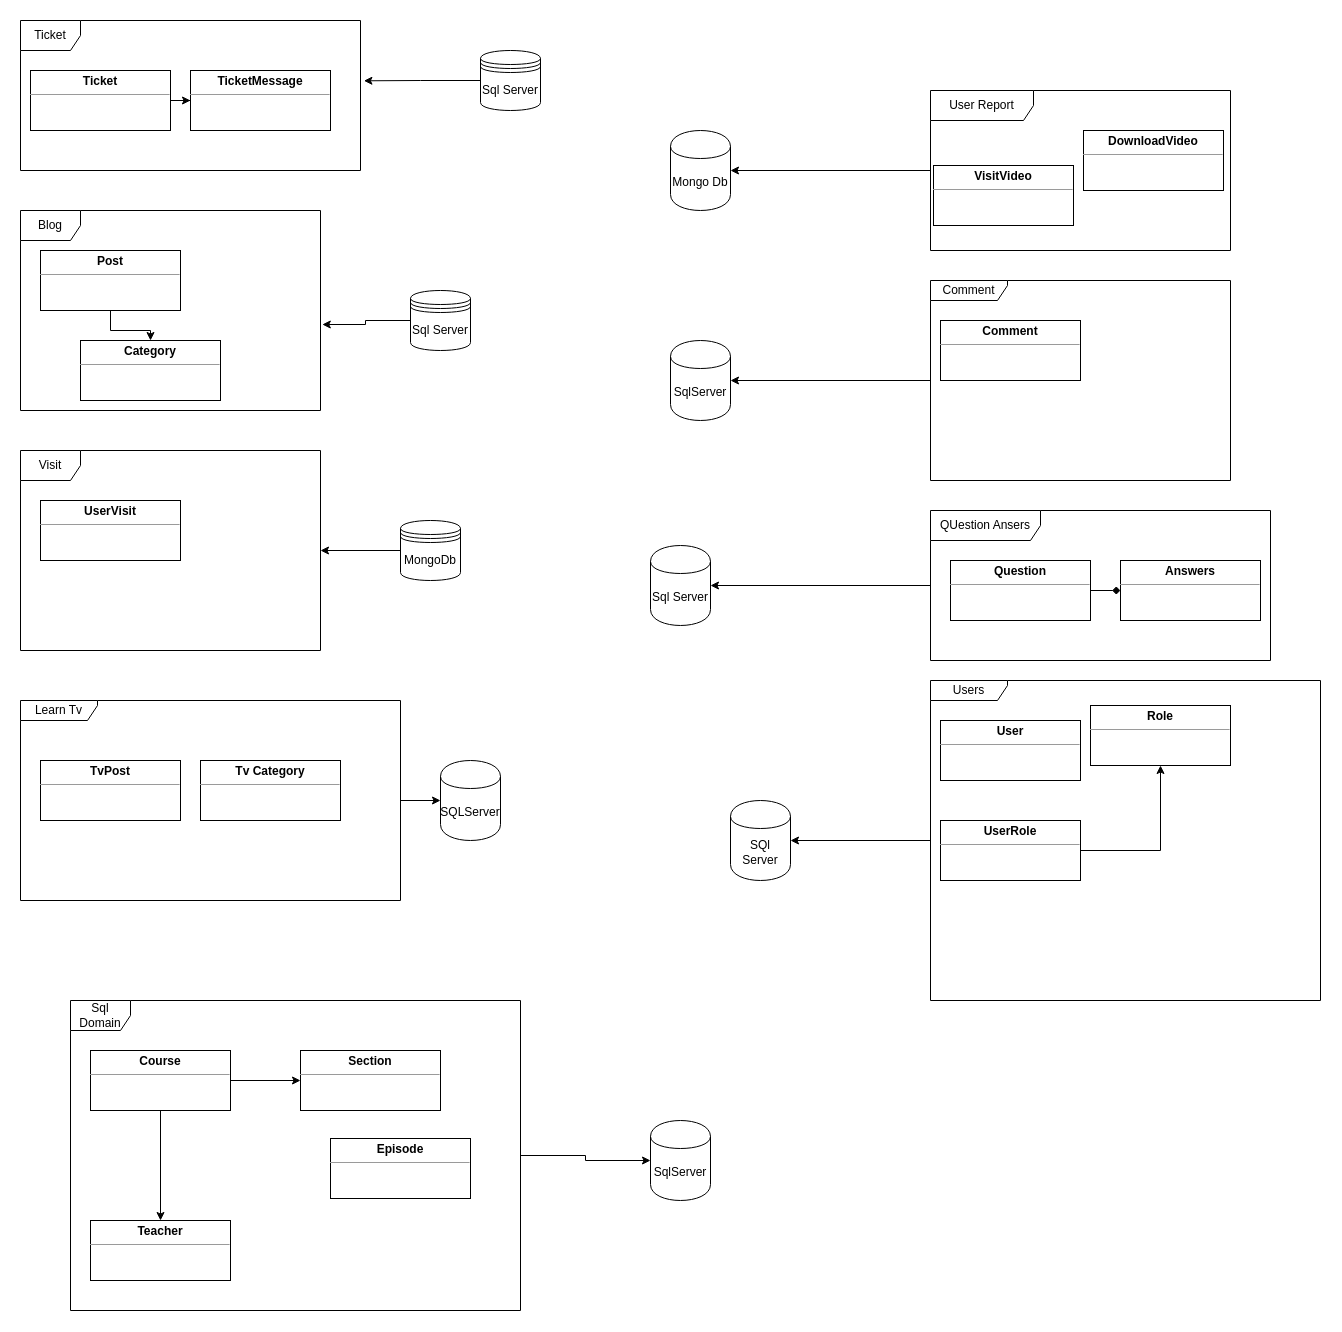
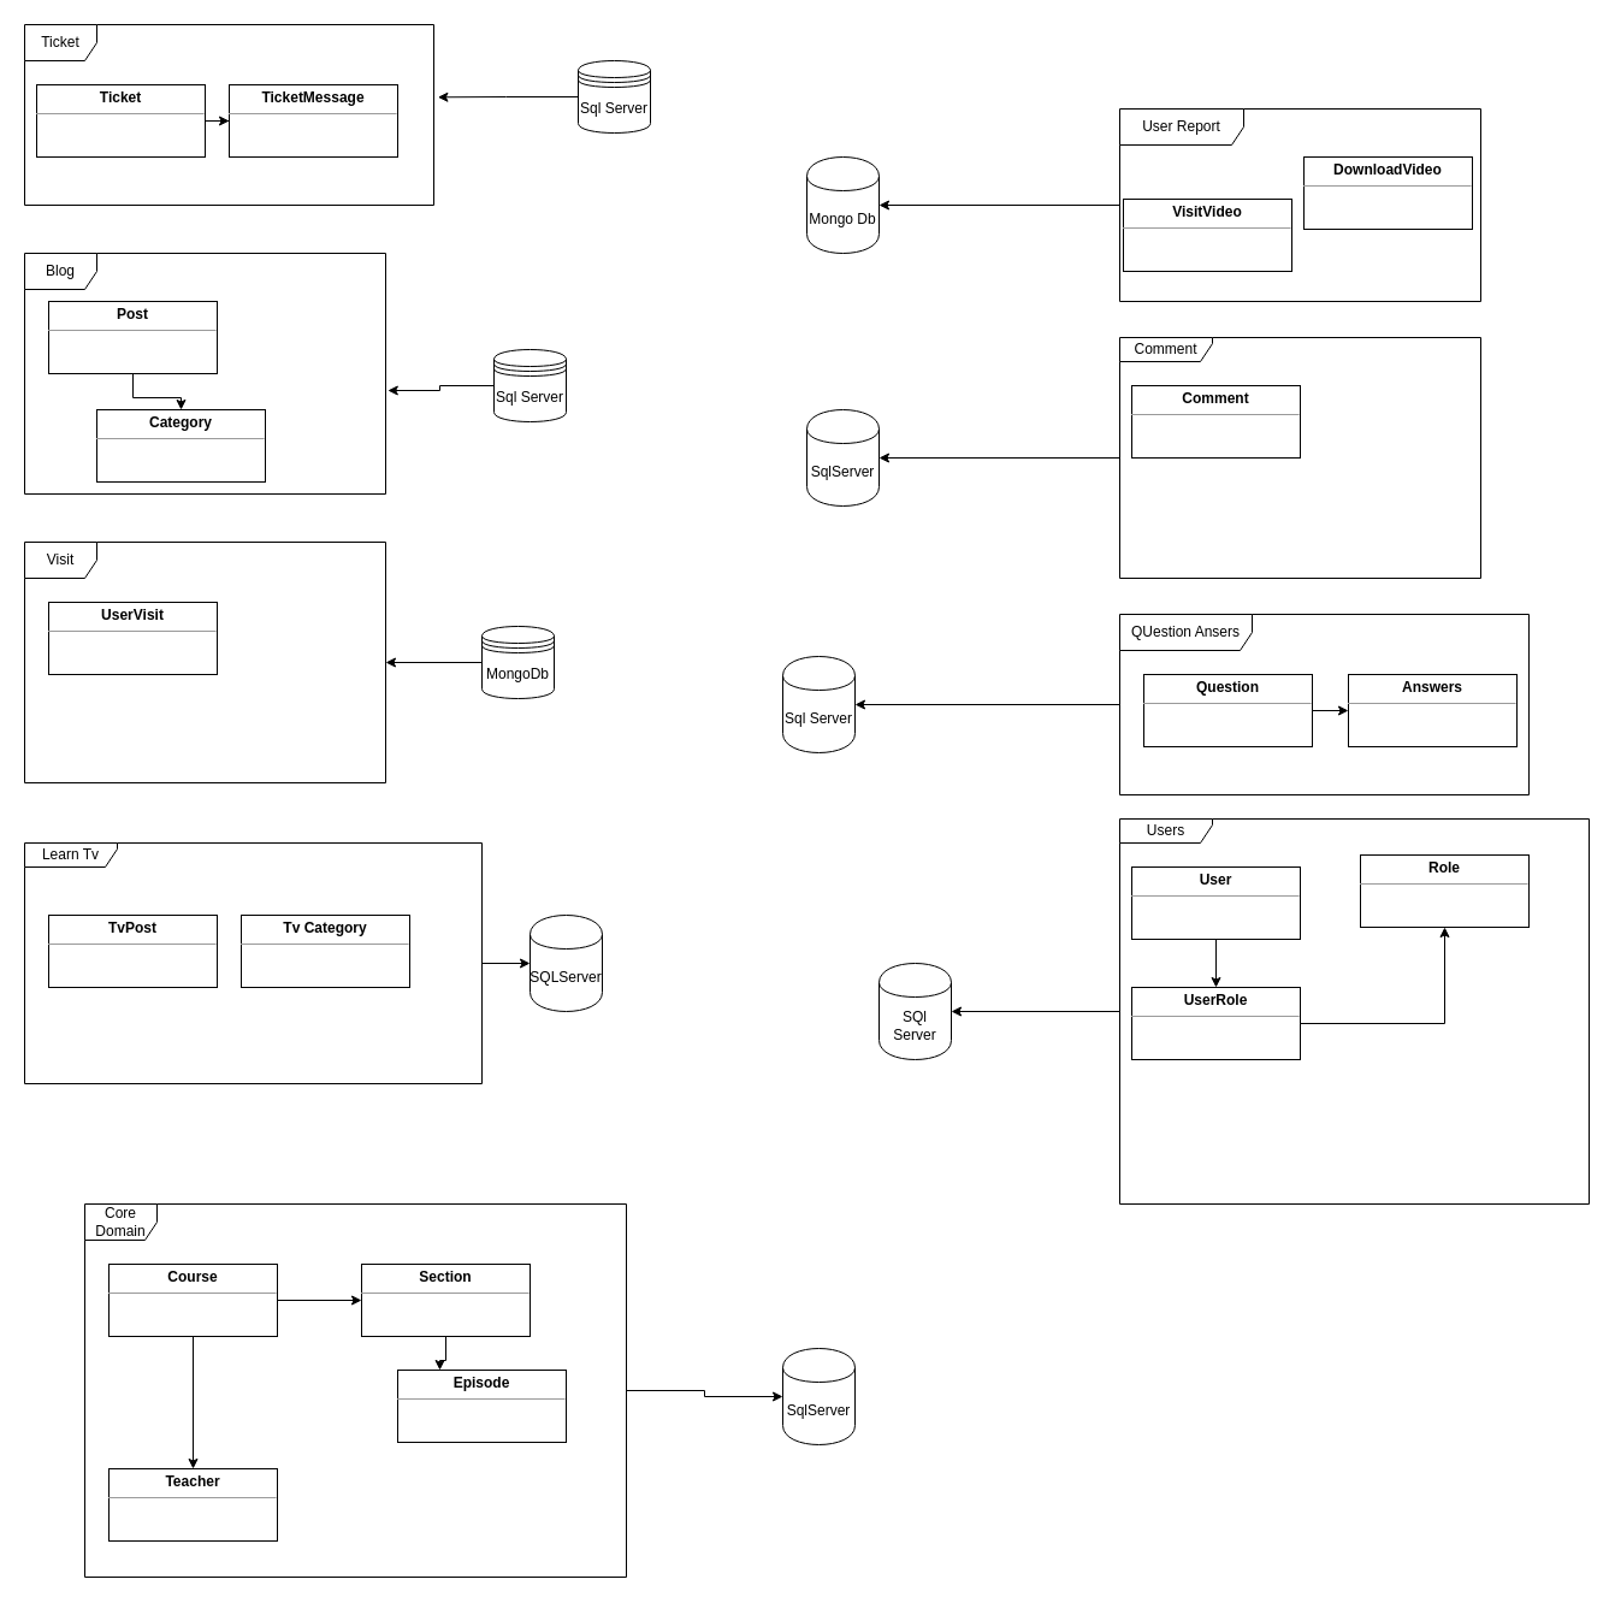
- <mxCell id="30" style="edgeStyle=orthogonalEdgeStyle;rounded=0;orthogonalLoop=1;jettySize=auto;html=1;entryX=0;entryY=0.5;entryDx=0;entryDy=0;endArrow=diamond;" parent="1" source="31" target="32" edge="1"><mxGeometry relative="1" as="geometry" /></mxCell>
+ <mxCell id="30" style="edgeStyle=orthogonalEdgeStyle;rounded=0;orthogonalLoop=1;jettySize=auto;html=1;entryX=0;entryY=0.5;entryDx=0;entryDy=0;" parent="1" source="31" target="32" edge="1"><mxGeometry relative="1" as="geometry" /></mxCell>
- <mxCell id="38" value="&lt;p style=&quot;margin: 0px ; margin-top: 4px ; text-align: center&quot;&gt;&lt;b&gt;Role&lt;/b&gt;&lt;/p&gt;&lt;hr size=&quot;1&quot;&gt;&lt;div style=&quot;height: 2px&quot;&gt;&lt;/div&gt;" style="verticalAlign=top;align=left;overflow=fill;fontSize=12;fontFamily=Helvetica;html=1;" parent="1" vertex="1"><mxGeometry x="1090" y="705" width="140" height="60" as="geometry" /></mxCell>
+ <mxCell id="38" value="&lt;p style=&quot;margin: 0px ; margin-top: 4px ; text-align: center&quot;&gt;&lt;b&gt;Role&lt;/b&gt;&lt;/p&gt;&lt;hr size=&quot;1&quot;&gt;&lt;div style=&quot;height: 2px&quot;&gt;&lt;/div&gt;" style="verticalAlign=top;align=left;overflow=fill;fontSize=12;fontFamily=Helvetica;html=1;" parent="1" vertex="1"><mxGeometry x="1130" y="710" width="140" height="60" as="geometry" /></mxCell>
+ <mxCell id="36" style="edgeStyle=orthogonalEdgeStyle;rounded=0;orthogonalLoop=1;jettySize=auto;html=1;entryX=0.5;entryY=0;entryDx=0;entryDy=0;" parent="1" source="37" target="40" edge="1"><mxGeometry relative="1" as="geometry" /></mxCell>
- <mxCell id="48" value="Sql Domain" style="shape=umlFrame;whiteSpace=wrap;html=1;" parent="1" vertex="1"><mxGeometry x="70" y="1000" width="450" height="310" as="geometry" /></mxCell>
+ <mxCell id="48" value="Core Domain" style="shape=umlFrame;whiteSpace=wrap;html=1;" parent="1" vertex="1"><mxGeometry x="70" y="1000" width="450" height="310" as="geometry" /></mxCell>
+ <mxCell id="52" style="edgeStyle=orthogonalEdgeStyle;rounded=0;orthogonalLoop=1;jettySize=auto;html=1;entryX=0.25;entryY=0;entryDx=0;entryDy=0;" parent="1" source="53" target="54" edge="1"><mxGeometry relative="1" as="geometry" /></mxCell>
